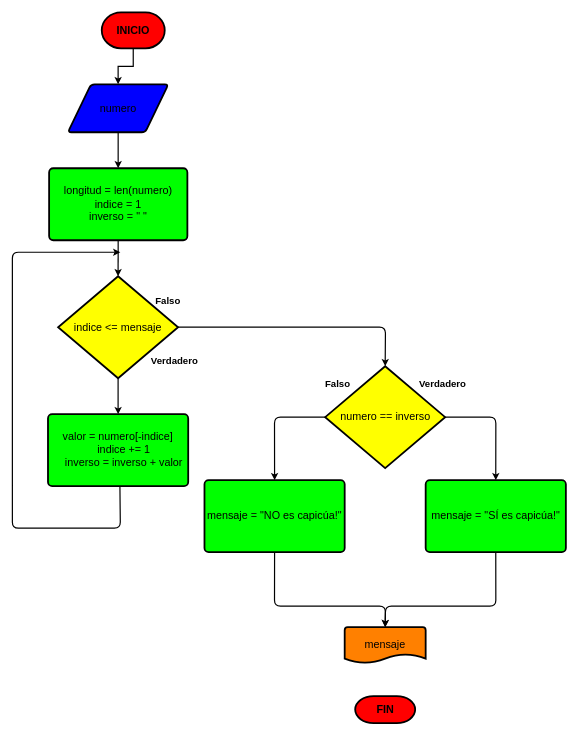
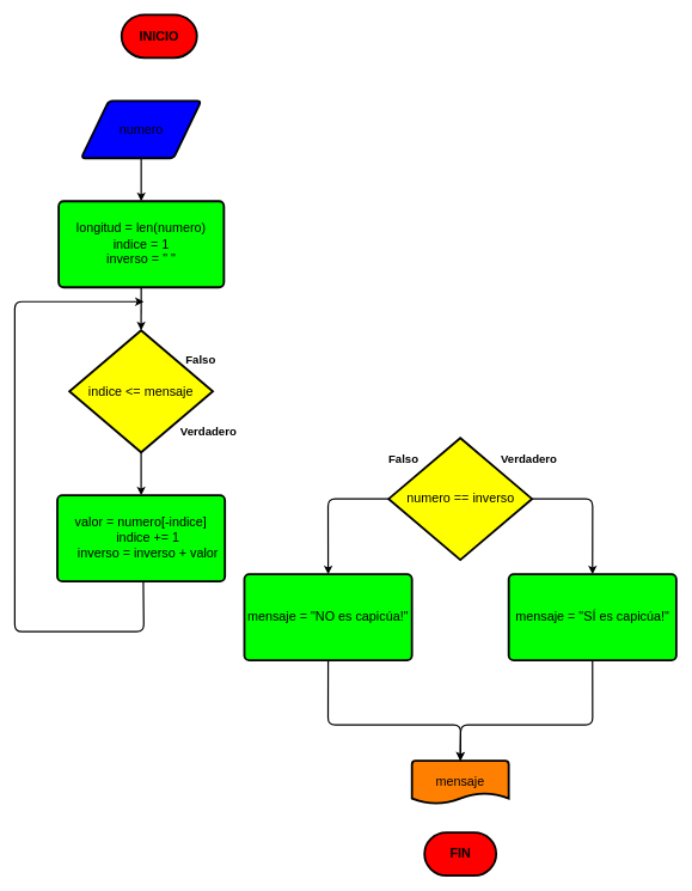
- <mxCell id="5" value="" style="edgeStyle=orthogonalEdgeStyle;rounded=0;orthogonalLoop=1;jettySize=auto;html=1;fontSize=18;strokeColor=#000000;strokeWidth=2;" parent="1" source="6" target="4" edge="1"><mxGeometry relative="1" as="geometry" /></mxCell>
- <mxCell id="9" style="edgeStyle=none;html=1;exitX=1;exitY=0.5;exitDx=0;exitDy=0;exitPerimeter=0;entryX=0.5;entryY=0;entryDx=0;entryDy=0;entryPerimeter=0;strokeWidth=2;strokeColor=#000000;" edge="1" parent="1" source="10" target="19"><mxGeometry relative="1" as="geometry"><Array as="points"><mxPoint x="448" y="545" /><mxPoint x="642" y="545" /></Array></mxGeometry></mxCell>
- <mxCell id="15" value="mensaje" style="strokeWidth=3;html=1;shape=mxgraph.flowchart.document2;whiteSpace=wrap;size=0.25;fontSize=18;fillColor=#FF8000;fontColor=#000000;strokeColor=#000000;" parent="1" vertex="1"><mxGeometry x="574" y="1045" width="135" height="60" as="geometry" /></mxCell>
+ <mxCell id="15" value="mensaje" style="strokeWidth=3;html=1;shape=mxgraph.flowchart.document2;whiteSpace=wrap;size=0.25;fontSize=18;fillColor=#FF8000;fontColor=#000000;strokeColor=#000000;" parent="1" vertex="1"><mxGeometry x="574" y="1060" width="135" height="60" as="geometry" /></mxCell>
- <mxCell id="7" value="FIN" style="strokeWidth=3;html=1;shape=mxgraph.flowchart.terminator;whiteSpace=wrap;fontSize=18;fillColor=#FF0000;fontColor=#000000;strokeColor=#000000;fontStyle=1" parent="1" vertex="1"><mxGeometry x="591.5" y="1160" width="100" height="45" as="geometry" /></mxCell>
+ <mxCell id="7" value="FIN" style="strokeWidth=3;html=1;shape=mxgraph.flowchart.terminator;whiteSpace=wrap;fontSize=18;fillColor=#FF0000;fontColor=#000000;strokeColor=#000000;fontStyle=1" parent="1" vertex="1"><mxGeometry x="591.5" y="1160" width="100" height="60" as="geometry" /></mxCell>
